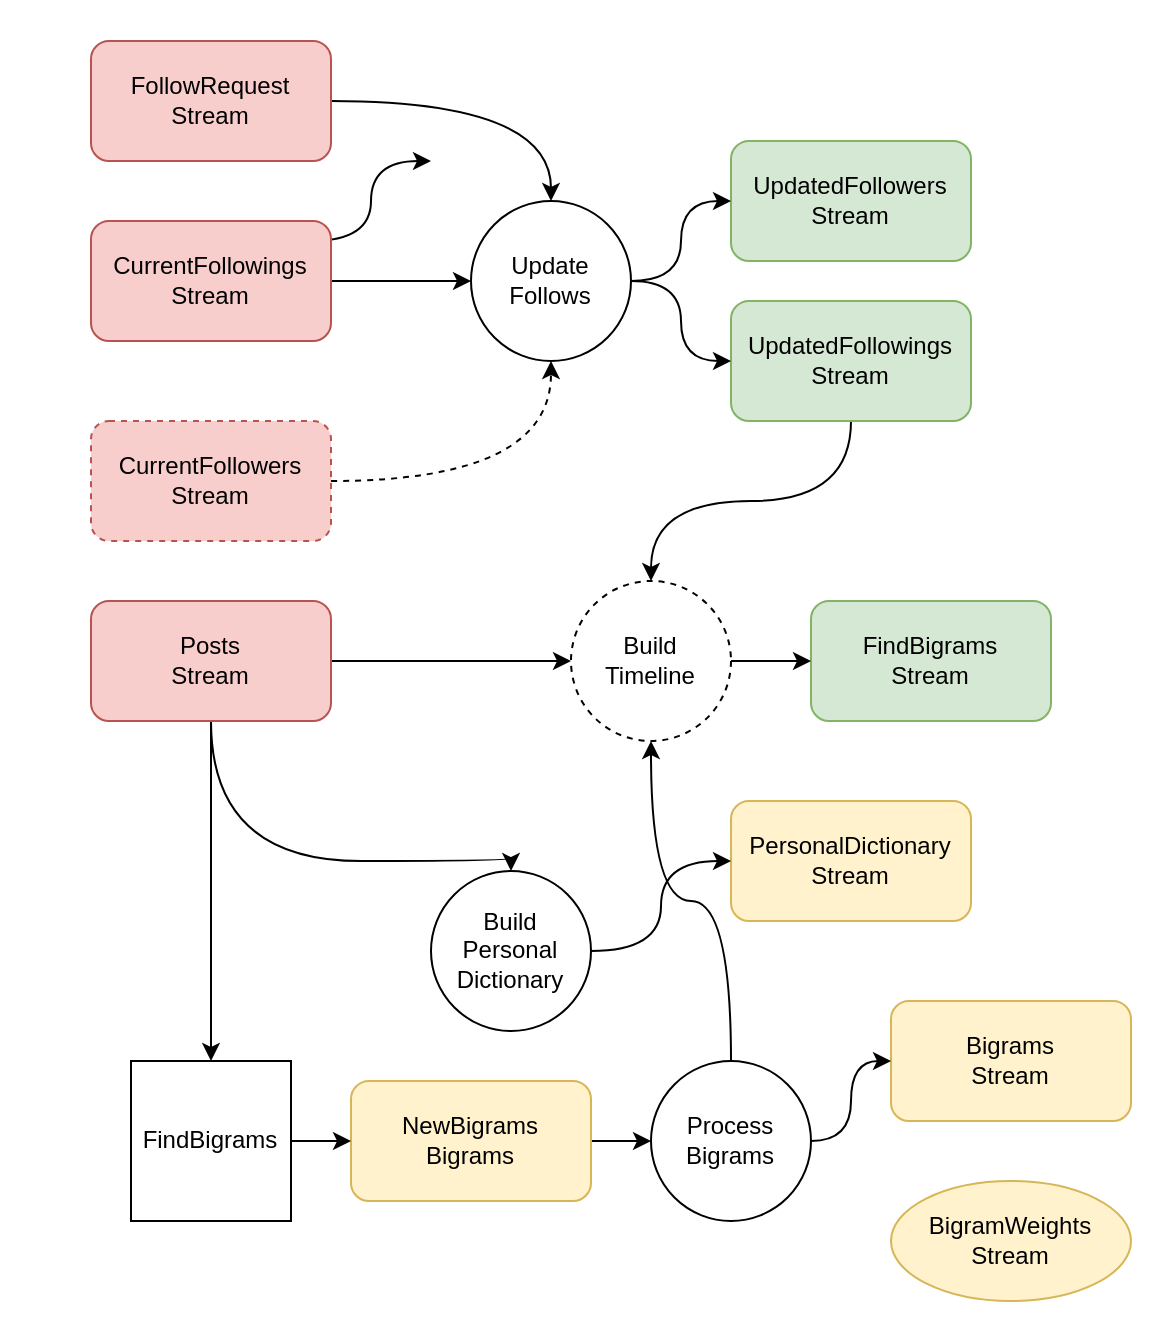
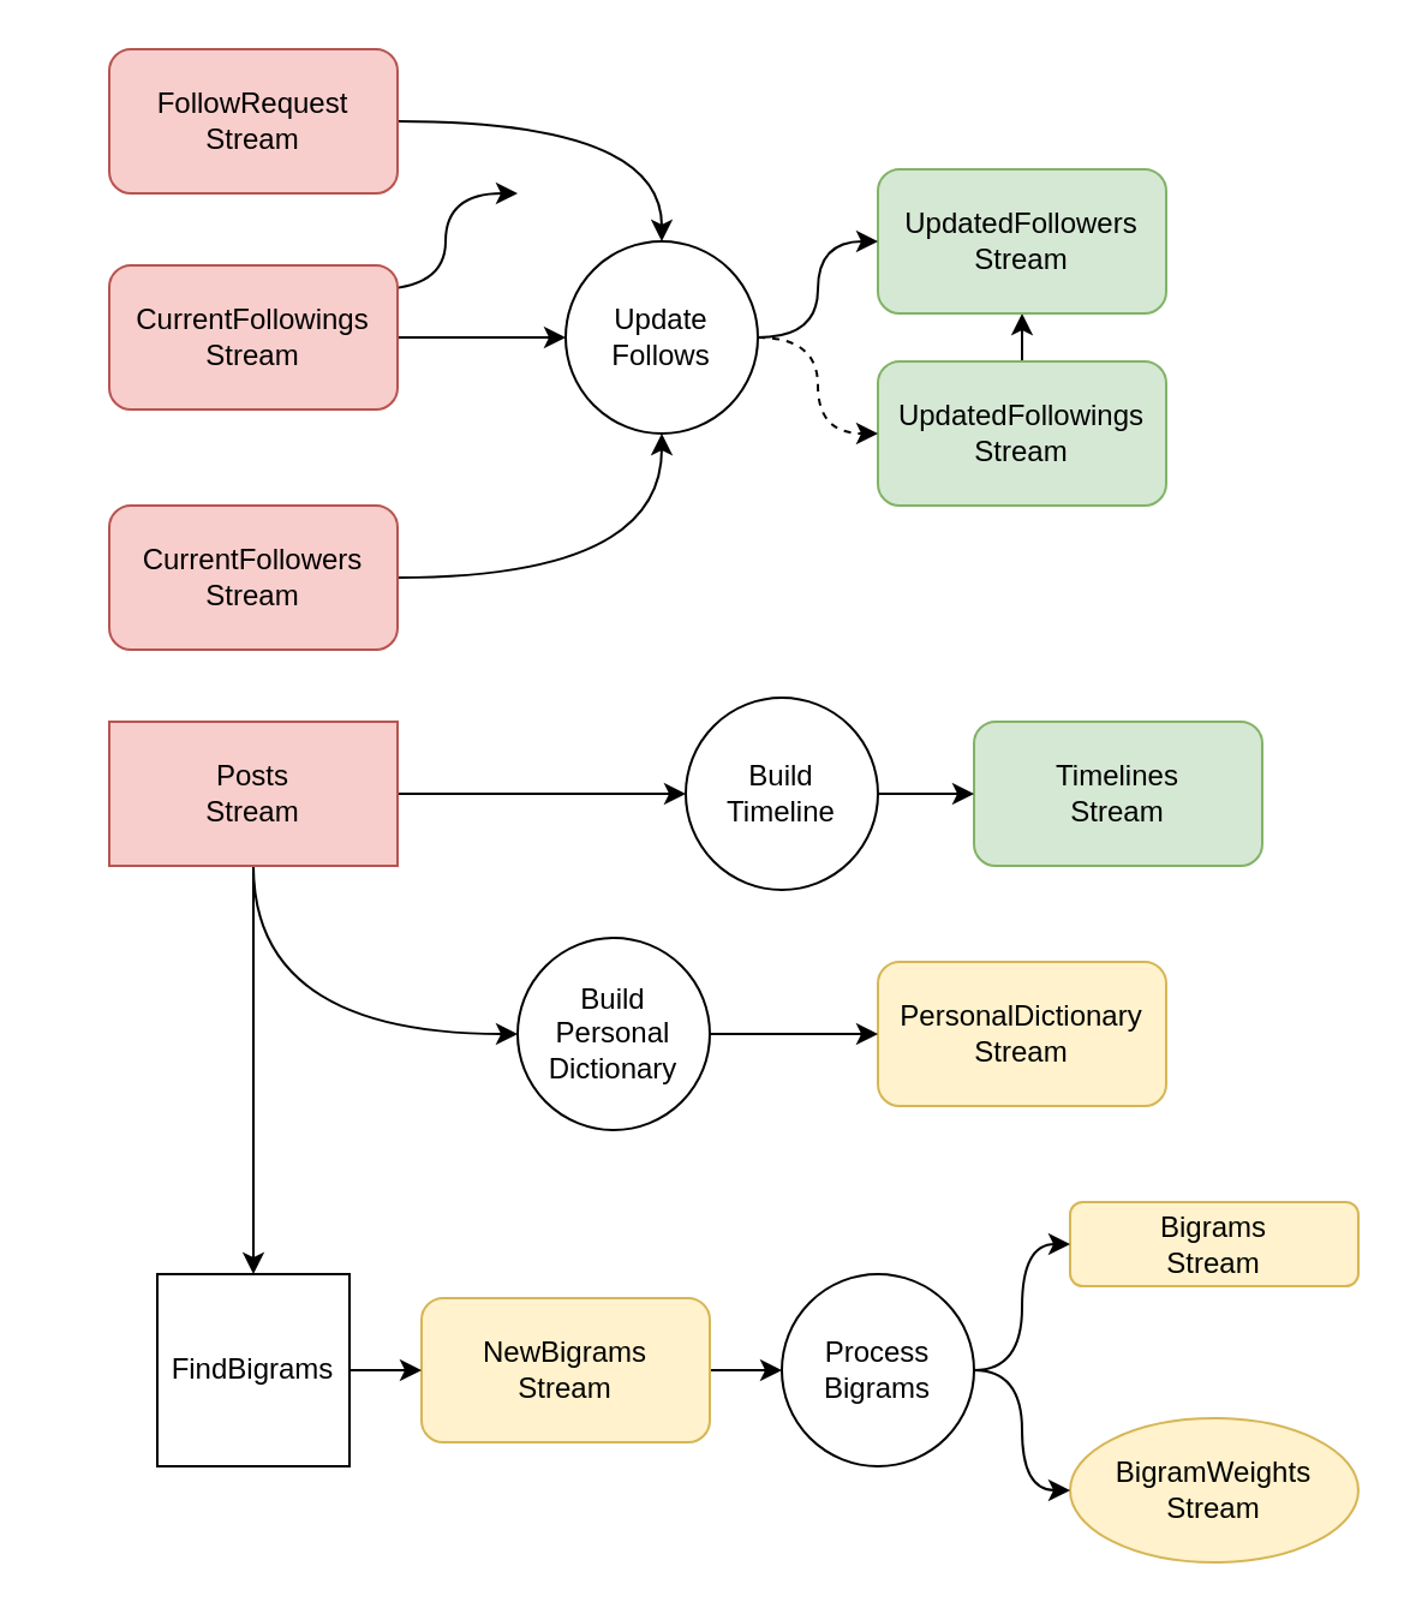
- <mxCell id="20" style="edgeStyle=orthogonalEdgeStyle;curved=1;rounded=0;orthogonalLoop=1;jettySize=auto;html=1;" edge="1" parent="1" source="22" target="17"><mxGeometry relative="1" as="geometry" /></mxCell>
+ <mxCell id="20" style="edgeStyle=orthogonalEdgeStyle;curved=1;rounded=0;orthogonalLoop=1;jettySize=auto;html=1;dashed=1;" edge="1" parent="1" source="22" target="17"><mxGeometry relative="1" as="geometry" /></mxCell>
- <mxCell id="10" style="edgeStyle=orthogonalEdgeStyle;curved=1;rounded=0;orthogonalLoop=1;jettySize=auto;html=1;dashed=1;" edge="1" parent="1" source="11" target="22"><mxGeometry relative="1" as="geometry" /></mxCell>
+ <mxCell id="10" style="edgeStyle=orthogonalEdgeStyle;curved=1;rounded=0;orthogonalLoop=1;jettySize=auto;html=1;" edge="1" parent="1" source="11" target="22"><mxGeometry relative="1" as="geometry" /></mxCell>
- <mxCell id="11" value="&lt;div&gt;CurrentFollowers&lt;/div&gt;&lt;div&gt;Stream&lt;br&gt;&lt;/div&gt;" style="rounded=1;whiteSpace=wrap;html=1;fillColor=#f8cecc;strokeColor=#b85450;dashed=1;" vertex="1" parent="1"><mxGeometry x="45" y="210" width="120" height="60" as="geometry" /></mxCell>
+ <mxCell id="11" value="&lt;div&gt;CurrentFollowers&lt;/div&gt;&lt;div&gt;Stream&lt;br&gt;&lt;/div&gt;" style="rounded=1;whiteSpace=wrap;html=1;fillColor=#f8cecc;strokeColor=#b85450;" vertex="1" parent="1"><mxGeometry x="45" y="210" width="120" height="60" as="geometry" /></mxCell>
- <mxCell id="16" style="edgeStyle=orthogonalEdgeStyle;curved=1;rounded=0;orthogonalLoop=1;jettySize=auto;html=1;" edge="1" parent="1" source="17" target="24"><mxGeometry relative="1" as="geometry" /></mxCell>
+ <mxCell id="16" style="edgeStyle=orthogonalEdgeStyle;curved=1;rounded=0;orthogonalLoop=1;jettySize=auto;html=1;" edge="1" parent="1" source="17" target="18"><mxGeometry relative="1" as="geometry" /></mxCell>
- <mxCell id="15" value="&lt;div&gt;Posts&lt;/div&gt;&lt;div&gt;Stream&lt;br&gt;&lt;/div&gt;" style="rounded=1;whiteSpace=wrap;html=1;fillColor=#f8cecc;strokeColor=#b85450;" vertex="1" parent="1"><mxGeometry x="45" y="300" width="120" height="60" as="geometry" /></mxCell>
+ <mxCell id="15" value="&lt;div&gt;Posts&lt;/div&gt;&lt;div&gt;Stream&lt;br&gt;&lt;/div&gt;" style="whiteSpace=wrap;html=1;fillColor=#f8cecc;strokeColor=#b85450;rounded=0;" vertex="1" parent="1"><mxGeometry x="45" y="300" width="120" height="60" as="geometry" /></mxCell>
- <mxCell id="24" value="&lt;div&gt;Build&lt;/div&gt;&lt;div&gt;Timeline&lt;br&gt;&lt;/div&gt;" style="ellipse;whiteSpace=wrap;html=1;aspect=fixed;dashed=1;" vertex="1" parent="1"><mxGeometry x="285" y="290" width="80" height="80" as="geometry" /></mxCell>
+ <mxCell id="24" value="&lt;div&gt;Build&lt;/div&gt;&lt;div&gt;Timeline&lt;br&gt;&lt;/div&gt;" style="ellipse;whiteSpace=wrap;html=1;aspect=fixed;" vertex="1" parent="1"><mxGeometry x="285" y="290" width="80" height="80" as="geometry" /></mxCell>
- <mxCell id="19" value="&lt;div&gt;FindBigrams&lt;/div&gt;&lt;div&gt;Stream&lt;/div&gt;" style="rounded=1;whiteSpace=wrap;html=1;fillColor=#d5e8d4;strokeColor=#82b366;" vertex="1" parent="1"><mxGeometry x="405" y="300" width="120" height="60" as="geometry" /></mxCell>
+ <mxCell id="19" value="&lt;div&gt;Timelines&lt;/div&gt;&lt;div&gt;Stream&lt;/div&gt;" style="rounded=1;whiteSpace=wrap;html=1;fillColor=#d5e8d4;strokeColor=#82b366;" vertex="1" parent="1"><mxGeometry x="405" y="300" width="120" height="60" as="geometry" /></mxCell>
- <mxCell id="35" style="edgeStyle=orthogonalEdgeStyle;curved=1;rounded=0;orthogonalLoop=1;jettySize=auto;html=1;" edge="1" parent="1" source="36" target="24"><mxGeometry relative="1" as="geometry" /></mxCell>
+ <mxCell id="35" style="edgeStyle=orthogonalEdgeStyle;curved=1;rounded=0;orthogonalLoop=1;jettySize=auto;html=1;" edge="1" parent="1" source="36" target="28"><mxGeometry relative="1" as="geometry" /></mxCell>
- <mxCell id="31" value="&lt;div&gt;Build&lt;/div&gt;&lt;div&gt;Personal&lt;/div&gt;&lt;div&gt;Dictionary&lt;br&gt;&lt;/div&gt;" style="ellipse;whiteSpace=wrap;html=1;aspect=fixed;" vertex="1" parent="1"><mxGeometry x="215" y="435" width="80" height="80" as="geometry" /></mxCell>
+ <mxCell id="31" value="&lt;div&gt;Build&lt;/div&gt;&lt;div&gt;Personal&lt;/div&gt;&lt;div&gt;Dictionary&lt;br&gt;&lt;/div&gt;" style="ellipse;whiteSpace=wrap;html=1;aspect=fixed;" vertex="1" parent="1"><mxGeometry x="215" y="390" width="80" height="80" as="geometry" /></mxCell>
- <mxCell id="27" value="&lt;div&gt;Bigrams&lt;/div&gt;&lt;div&gt;Stream&lt;br&gt;&lt;/div&gt;" style="rounded=1;whiteSpace=wrap;html=1;fillColor=#fff2cc;strokeColor=#d6b656;" vertex="1" parent="1"><mxGeometry x="445" y="500" width="120" height="60" as="geometry" /></mxCell>
+ <mxCell id="27" value="&lt;div&gt;Bigrams&lt;/div&gt;&lt;div&gt;Stream&lt;br&gt;&lt;/div&gt;" style="rounded=1;whiteSpace=wrap;html=1;fillColor=#fff2cc;strokeColor=#d6b656;" vertex="1" parent="1"><mxGeometry x="445" y="500" width="120" height="35" as="geometry" /></mxCell>
- <mxCell id="26" value="&lt;div&gt;NewBigrams&lt;/div&gt;&lt;div&gt;Bigrams&lt;br&gt;&lt;/div&gt;" style="rounded=1;whiteSpace=wrap;html=1;fillColor=#fff2cc;strokeColor=#d6b656;" vertex="1" parent="1"><mxGeometry x="175" y="540" width="120" height="60" as="geometry" /></mxCell>
+ <mxCell id="26" value="&lt;div&gt;NewBigrams&lt;/div&gt;&lt;div&gt;Stream&lt;br&gt;&lt;/div&gt;" style="rounded=1;whiteSpace=wrap;html=1;fillColor=#fff2cc;strokeColor=#d6b656;" vertex="1" parent="1"><mxGeometry x="175" y="540" width="120" height="60" as="geometry" /></mxCell>
